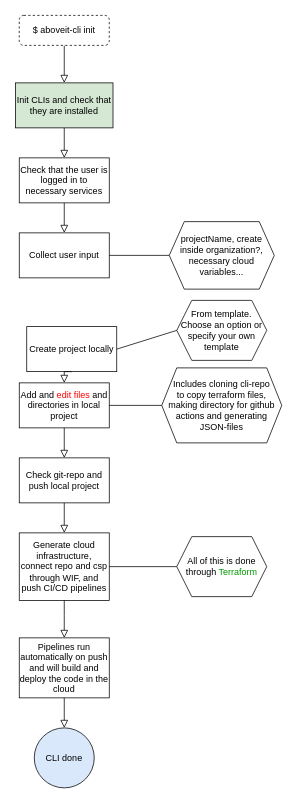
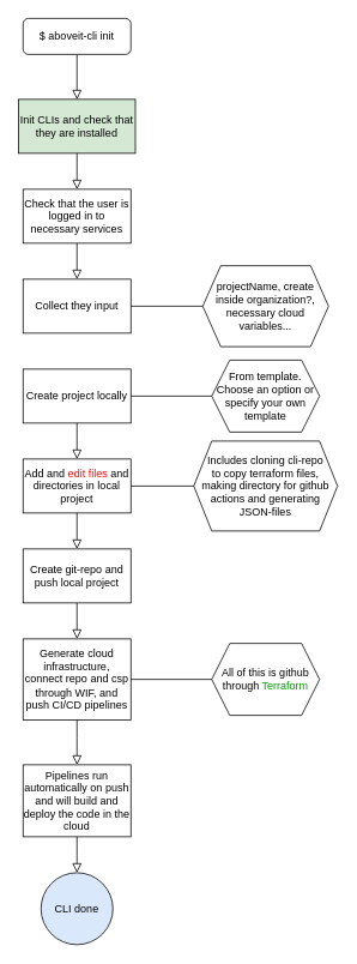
- <mxCell id="3" value="$ aboveit-cli init" style="rounded=1;whiteSpace=wrap;html=1;fontSize=12;glass=0;strokeWidth=1;shadow=0;dashed=1;" parent="1" vertex="1"><mxGeometry x="25" y="20" width="120" height="40" as="geometry" /></mxCell>
+ <mxCell id="3" value="$ aboveit-cli init" style="rounded=1;whiteSpace=wrap;html=1;fontSize=12;glass=0;strokeWidth=1;shadow=0;" parent="1" vertex="1"><mxGeometry x="25" y="20" width="120" height="40" as="geometry" /></mxCell>
- <mxCell id="7" value="Collect user input" style="rounded=0;whiteSpace=wrap;html=1;" vertex="1" parent="1"><mxGeometry x="25" y="310" width="120" height="60" as="geometry" /></mxCell>
+ <mxCell id="7" value="Collect they input" style="rounded=0;whiteSpace=wrap;html=1;" vertex="1" parent="1"><mxGeometry x="25" y="310" width="120" height="60" as="geometry" /></mxCell>
- <mxCell id="9" value="Create project locally" style="rounded=0;whiteSpace=wrap;html=1;" vertex="1" parent="1"><mxGeometry x="35" y="435" width="120" height="60" as="geometry" /></mxCell>
+ <mxCell id="9" value="Create project locally" style="rounded=0;whiteSpace=wrap;html=1;" vertex="1" parent="1"><mxGeometry x="25" y="410" width="120" height="60" as="geometry" /></mxCell>
- <mxCell id="18" value="Check git-repo and push local project" style="rounded=0;whiteSpace=wrap;html=1;" vertex="1" parent="1"><mxGeometry x="25" y="610" width="120" height="60" as="geometry" /></mxCell>
+ <mxCell id="18" value="Create git-repo and push local project" style="rounded=0;whiteSpace=wrap;html=1;" vertex="1" parent="1"><mxGeometry x="25" y="610" width="120" height="60" as="geometry" /></mxCell>
- <mxCell id="22" value="All of this is done through &lt;font style=&quot;color: rgb(0, 153, 0);&quot;&gt;Terraform&lt;/font&gt;" style="shape=hexagon;perimeter=hexagonPerimeter2;whiteSpace=wrap;html=1;fixedSize=1;" vertex="1" parent="1"><mxGeometry x="235" y="715" width="120" height="80" as="geometry" /></mxCell>
+ <mxCell id="22" value="All of this is github through &lt;font style=&quot;color: rgb(0, 153, 0);&quot;&gt;Terraform&lt;/font&gt;" style="shape=hexagon;perimeter=hexagonPerimeter2;whiteSpace=wrap;html=1;fixedSize=1;" vertex="1" parent="1"><mxGeometry x="235" y="715" width="120" height="80" as="geometry" /></mxCell>
